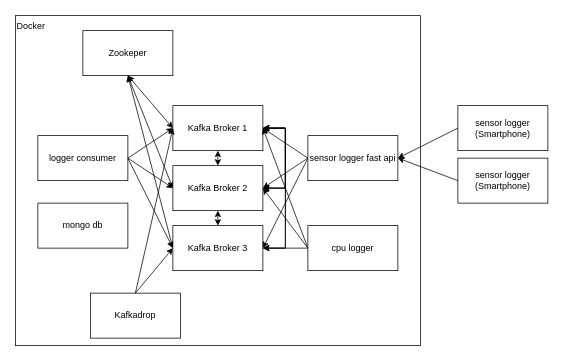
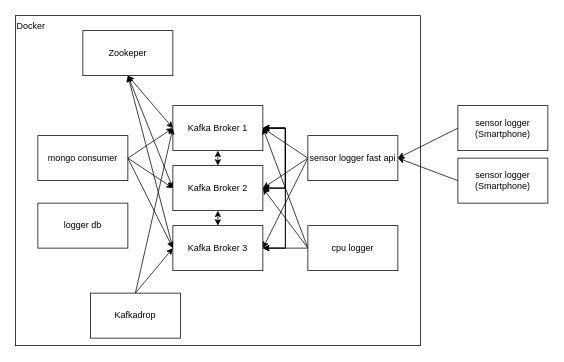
- <mxCell id="24" value="logger consumer" style="rounded=0;whiteSpace=wrap;html=1;" vertex="1" parent="1"><mxGeometry x="50" y="180" width="120" height="60" as="geometry" /></mxCell>
+ <mxCell id="24" value="mongo consumer" style="rounded=0;whiteSpace=wrap;html=1;" vertex="1" parent="1"><mxGeometry x="50" y="180" width="120" height="60" as="geometry" /></mxCell>
- <mxCell id="23" value="mongo db" style="rounded=0;whiteSpace=wrap;html=1;" vertex="1" parent="1"><mxGeometry x="50" y="270" width="120" height="60" as="geometry" /></mxCell>
+ <mxCell id="23" value="logger db" style="rounded=0;whiteSpace=wrap;html=1;" vertex="1" parent="1"><mxGeometry x="50" y="270" width="120" height="60" as="geometry" /></mxCell>
